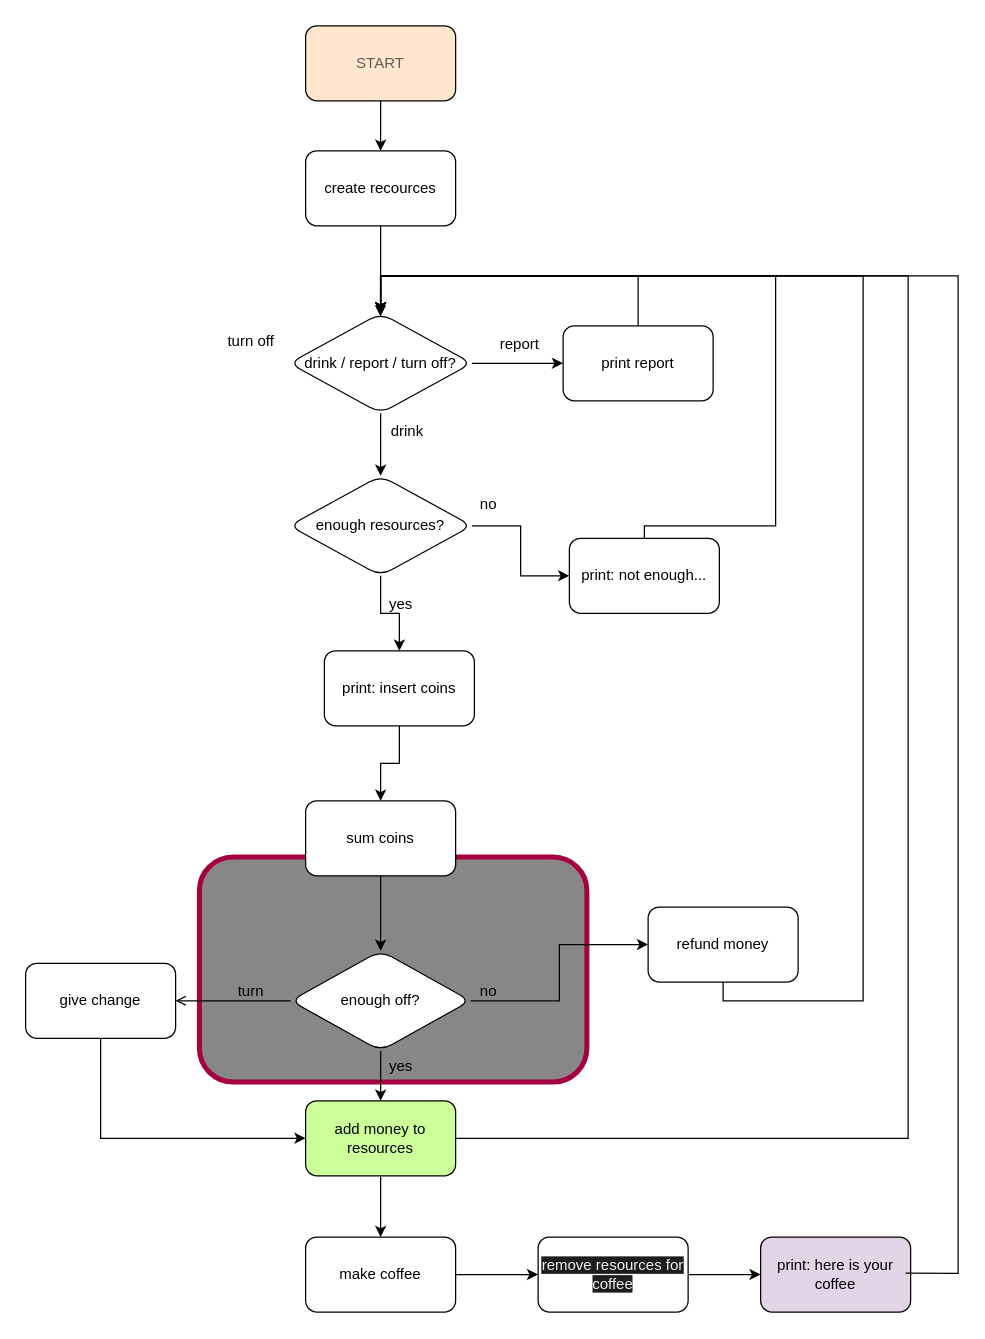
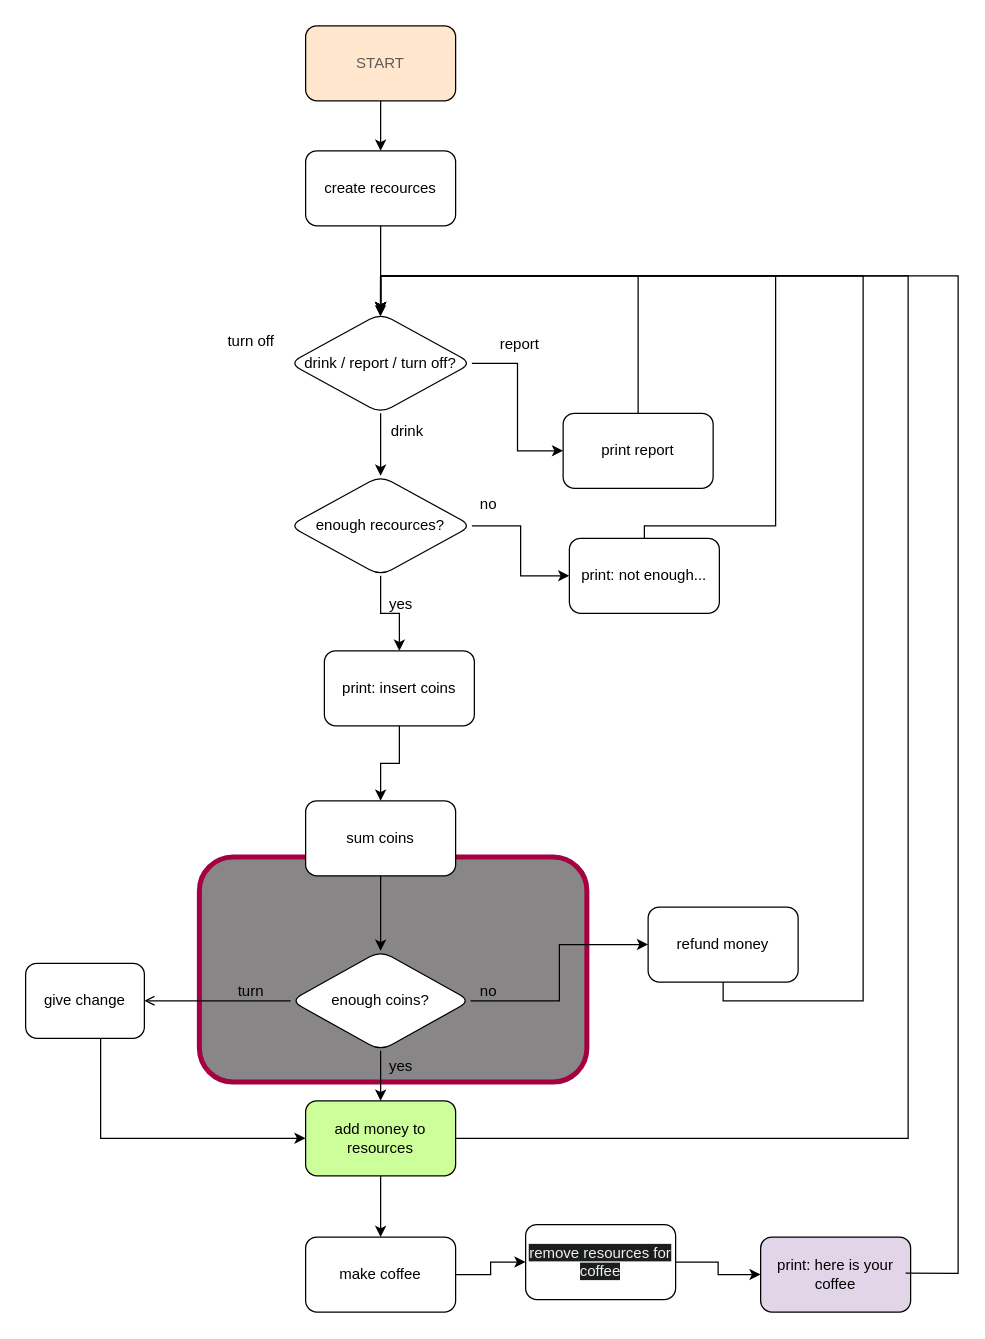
- <mxCell id="16" value="print report" style="whiteSpace=wrap;html=1;rounded=1;" parent="1" vertex="1"><mxGeometry x="450" y="260" width="120" height="60" as="geometry" /></mxCell>
+ <mxCell id="16" value="print report" style="whiteSpace=wrap;html=1;rounded=1;" parent="1" vertex="1"><mxGeometry x="450" y="330" width="120" height="60" as="geometry" /></mxCell>
- <mxCell id="13" value="enough resources?" style="rhombus;whiteSpace=wrap;html=1;rounded=1;" parent="1" vertex="1"><mxGeometry x="231" y="380" width="146" height="80" as="geometry" /></mxCell>
+ <mxCell id="13" value="enough recources?" style="rhombus;whiteSpace=wrap;html=1;rounded=1;" parent="1" vertex="1"><mxGeometry x="231" y="380" width="146" height="80" as="geometry" /></mxCell>
- <mxCell id="36" value="give change" style="whiteSpace=wrap;html=1;rounded=1;" parent="1" vertex="1"><mxGeometry x="20" y="770" width="120" height="60" as="geometry" /></mxCell>
+ <mxCell id="36" value="give change" style="whiteSpace=wrap;html=1;rounded=1;" parent="1" vertex="1"><mxGeometry x="20" y="770" width="95" height="60" as="geometry" /></mxCell>
- <mxCell id="27" value="enough off?" style="rhombus;whiteSpace=wrap;html=1;rounded=1;" parent="1" vertex="1"><mxGeometry x="232" y="760" width="144" height="80" as="geometry" /></mxCell>
+ <mxCell id="27" value="enough coins?" style="rhombus;whiteSpace=wrap;html=1;rounded=1;" parent="1" vertex="1"><mxGeometry x="232" y="760" width="144" height="80" as="geometry" /></mxCell>
- <mxCell id="44" value="&lt;meta charset=&quot;utf-8&quot;&gt;&lt;span style=&quot;color: rgb(240, 240, 240); font-family: Helvetica; font-size: 12px; font-style: normal; font-variant-ligatures: normal; font-variant-caps: normal; font-weight: 400; letter-spacing: normal; orphans: 2; text-align: center; text-indent: 0px; text-transform: none; widows: 2; word-spacing: 0px; -webkit-text-stroke-width: 0px; background-color: rgb(27, 29, 30); text-decoration-thickness: initial; text-decoration-style: initial; text-decoration-color: initial; float: none; display: inline !important;&quot;&gt;remove resources for coffee&lt;/span&gt;" style="whiteSpace=wrap;html=1;rounded=1;" parent="1" vertex="1"><mxGeometry x="430" y="989" width="120" height="60" as="geometry" /></mxCell>
+ <mxCell id="44" value="&lt;meta charset=&quot;utf-8&quot;&gt;&lt;span style=&quot;color: rgb(240, 240, 240); font-family: Helvetica; font-size: 12px; font-style: normal; font-variant-ligatures: normal; font-variant-caps: normal; font-weight: 400; letter-spacing: normal; orphans: 2; text-align: center; text-indent: 0px; text-transform: none; widows: 2; word-spacing: 0px; -webkit-text-stroke-width: 0px; background-color: rgb(27, 29, 30); text-decoration-thickness: initial; text-decoration-style: initial; text-decoration-color: initial; float: none; display: inline !important;&quot;&gt;remove resources for coffee&lt;/span&gt;" style="whiteSpace=wrap;html=1;rounded=1;" parent="1" vertex="1"><mxGeometry x="420" y="979" width="120" height="60" as="geometry" /></mxCell>
